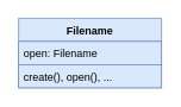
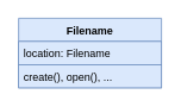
- <mxCell id="3" value="open: Filename" style="text;strokeColor=#6c8ebf;fillColor=#dae8fc;align=left;verticalAlign=top;spacingLeft=4;spacingRight=4;overflow=hidden;rotatable=0;points=[[0,0.5],[1,0.5]];portConstraint=eastwest;whiteSpace=wrap;html=1;" vertex="1" parent="2"><mxGeometry y="26" width="160" height="26" as="geometry" /></mxCell>
+ <mxCell id="3" value="location: Filename" style="text;strokeColor=#6c8ebf;fillColor=#dae8fc;align=left;verticalAlign=top;spacingLeft=4;spacingRight=4;overflow=hidden;rotatable=0;points=[[0,0.5],[1,0.5]];portConstraint=eastwest;whiteSpace=wrap;html=1;" vertex="1" parent="2"><mxGeometry y="26" width="160" height="26" as="geometry" /></mxCell>
